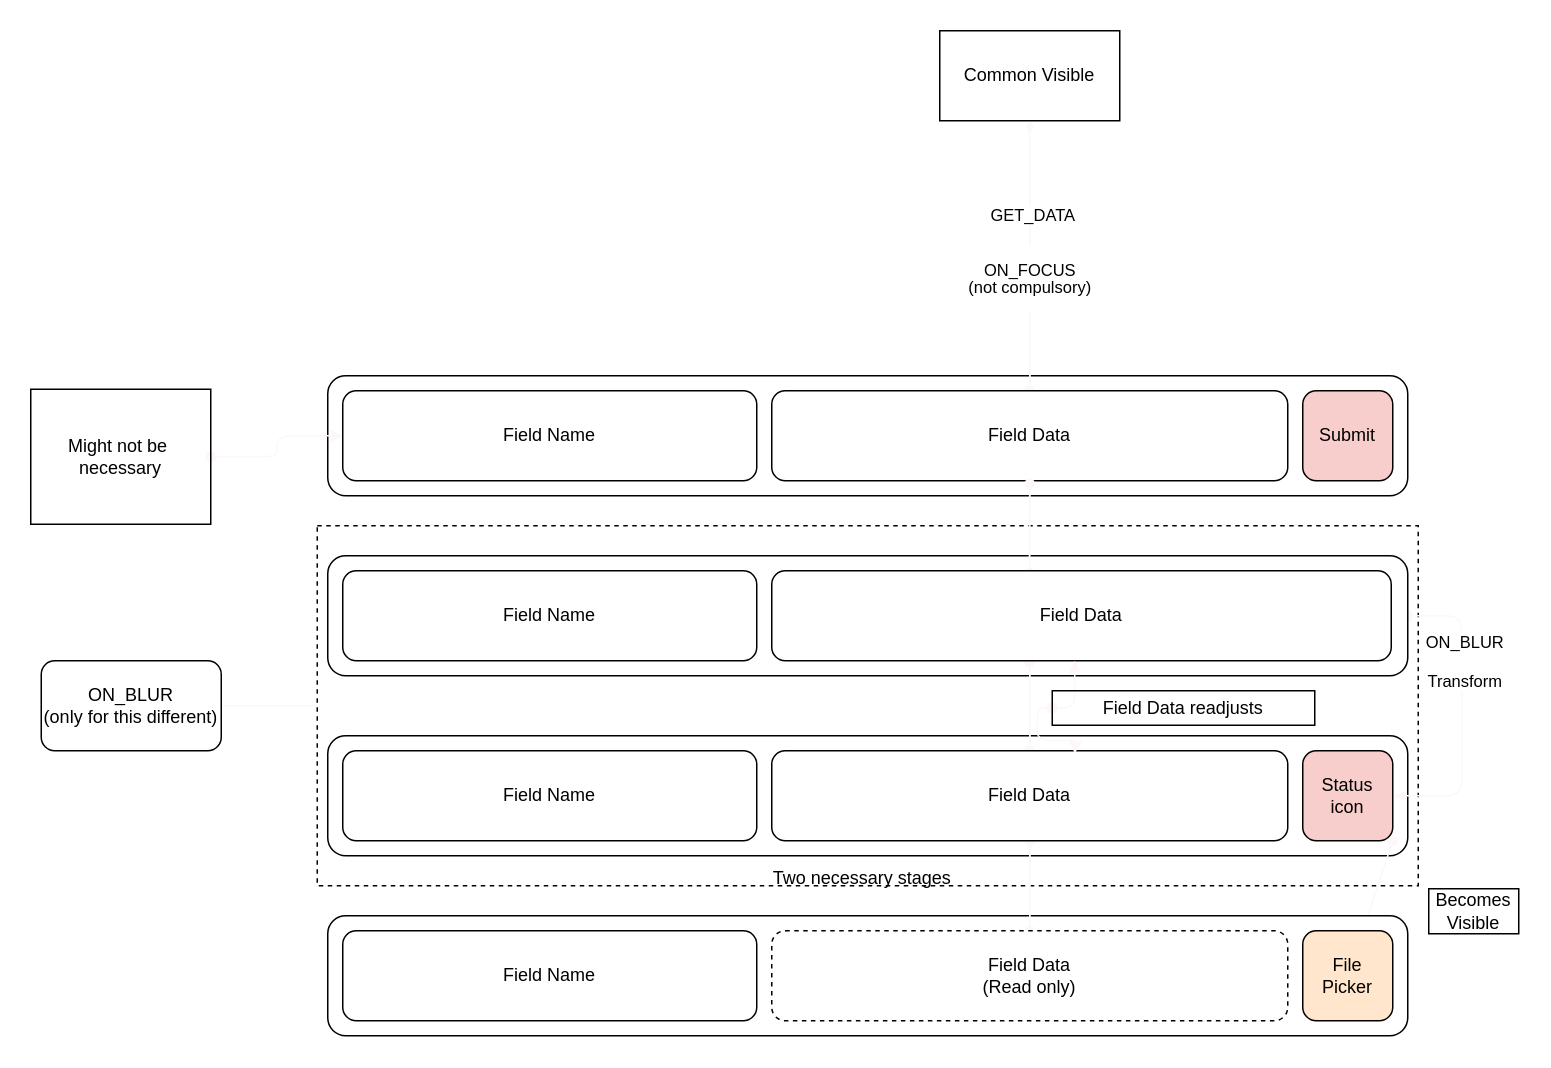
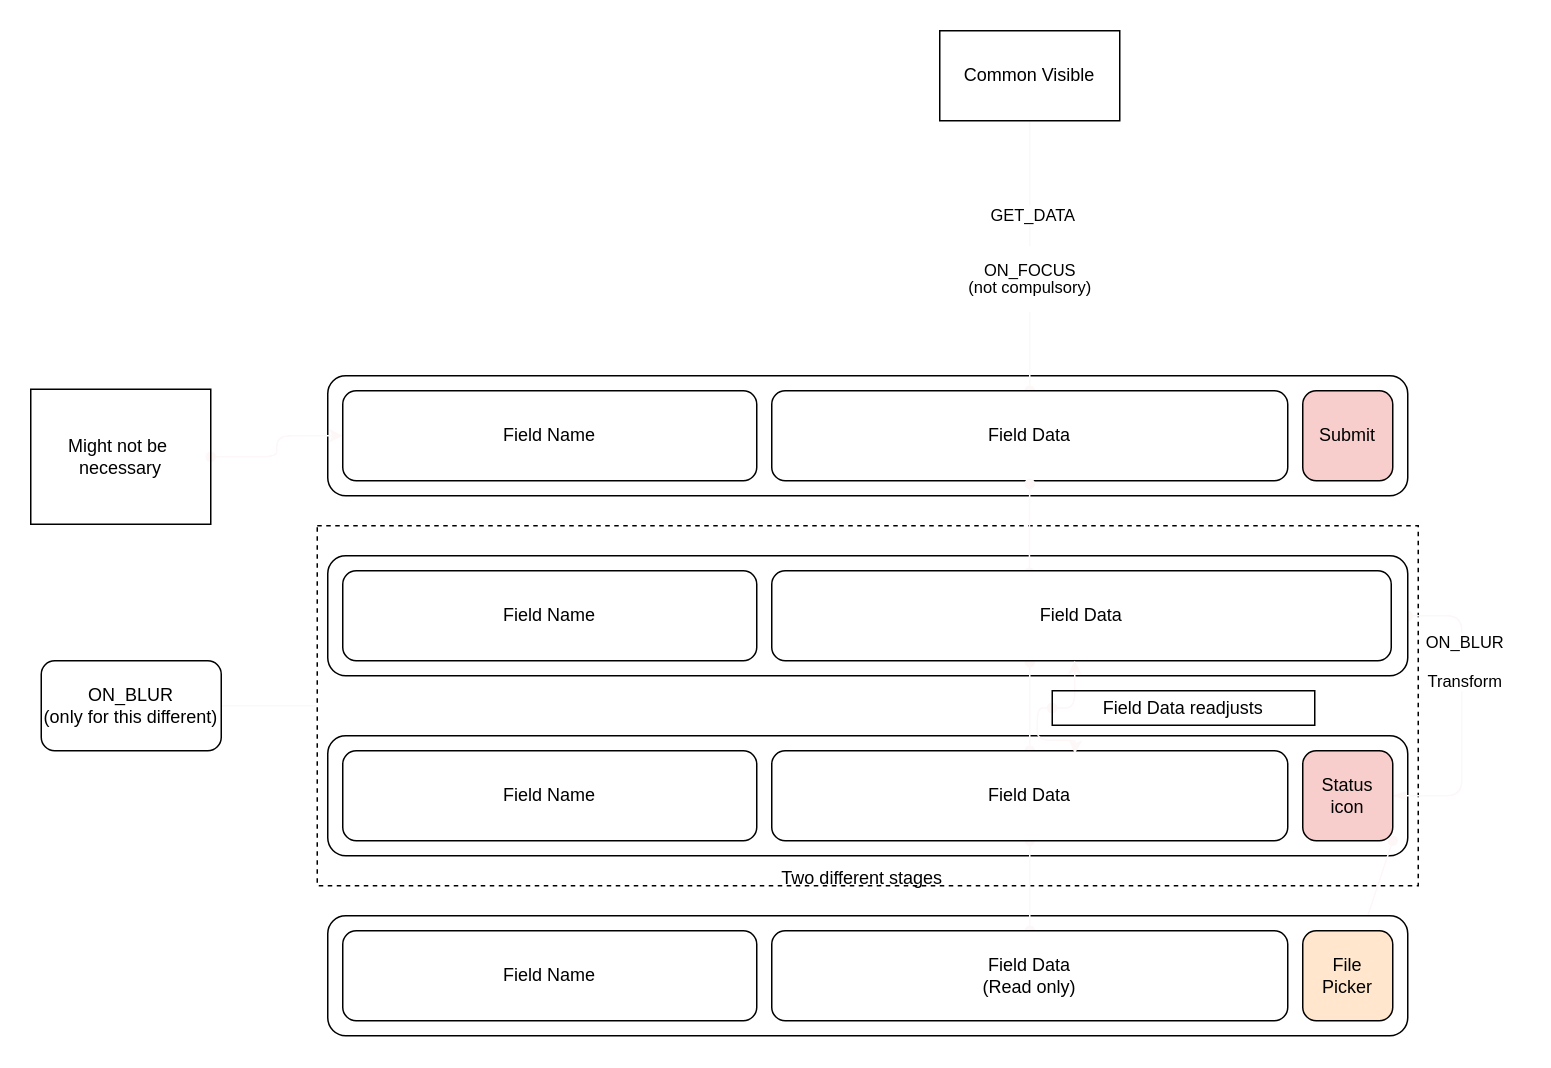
- <mxCell id="32" value="&lt;span style=&quot;&quot;&gt;Two necessary stages&lt;/span&gt;" style="text;html=1;align=center;verticalAlign=middle;resizable=0;points=[];autosize=1;strokeColor=none;fillColor=none;" vertex="1" parent="1"><mxGeometry x="509" y="570" width="130" height="30" as="geometry" /></mxCell>
+ <mxCell id="32" value="&lt;span style=&quot;&quot;&gt;Two different stages&lt;/span&gt;" style="text;html=1;align=center;verticalAlign=middle;resizable=0;points=[];autosize=1;strokeColor=none;fillColor=none;" vertex="1" parent="1"><mxGeometry x="509" y="570" width="130" height="30" as="geometry" /></mxCell>
- <mxCell id="31" value="Becomes&lt;br&gt;Visible" style="rounded=0;whiteSpace=wrap;html=1;glass=0;shadow=0;" vertex="1" parent="1"><mxGeometry x="952" y="592" width="60" height="30" as="geometry" /></mxCell>
- <mxCell id="13" style="edgeStyle=orthogonalEdgeStyle;html=1;endArrow=diamondThin;endFill=1;elbow=vertical;startArrow=none;startFill=0;rounded=1;strokeColor=#fdf7f7;" edge="1" parent="1" source="26" target="19"><mxGeometry relative="1" as="geometry"><mxPoint x="684" y="120" as="targetPoint" /><mxPoint x="734" y="30" as="sourcePoint" /><Array as="points" /></mxGeometry></mxCell>
- <mxCell id="26" value="Field Data&lt;br&gt;(Read only)" style="rounded=1;whiteSpace=wrap;html=1;dashed=1;" vertex="1" parent="1"><mxGeometry x="514" y="620" width="344" height="60" as="geometry" /></mxCell>
+ <mxCell id="26" value="Field Data&lt;br&gt;(Read only)" style="rounded=1;whiteSpace=wrap;html=1;" vertex="1" parent="1"><mxGeometry x="514" y="620" width="344" height="60" as="geometry" /></mxCell>
